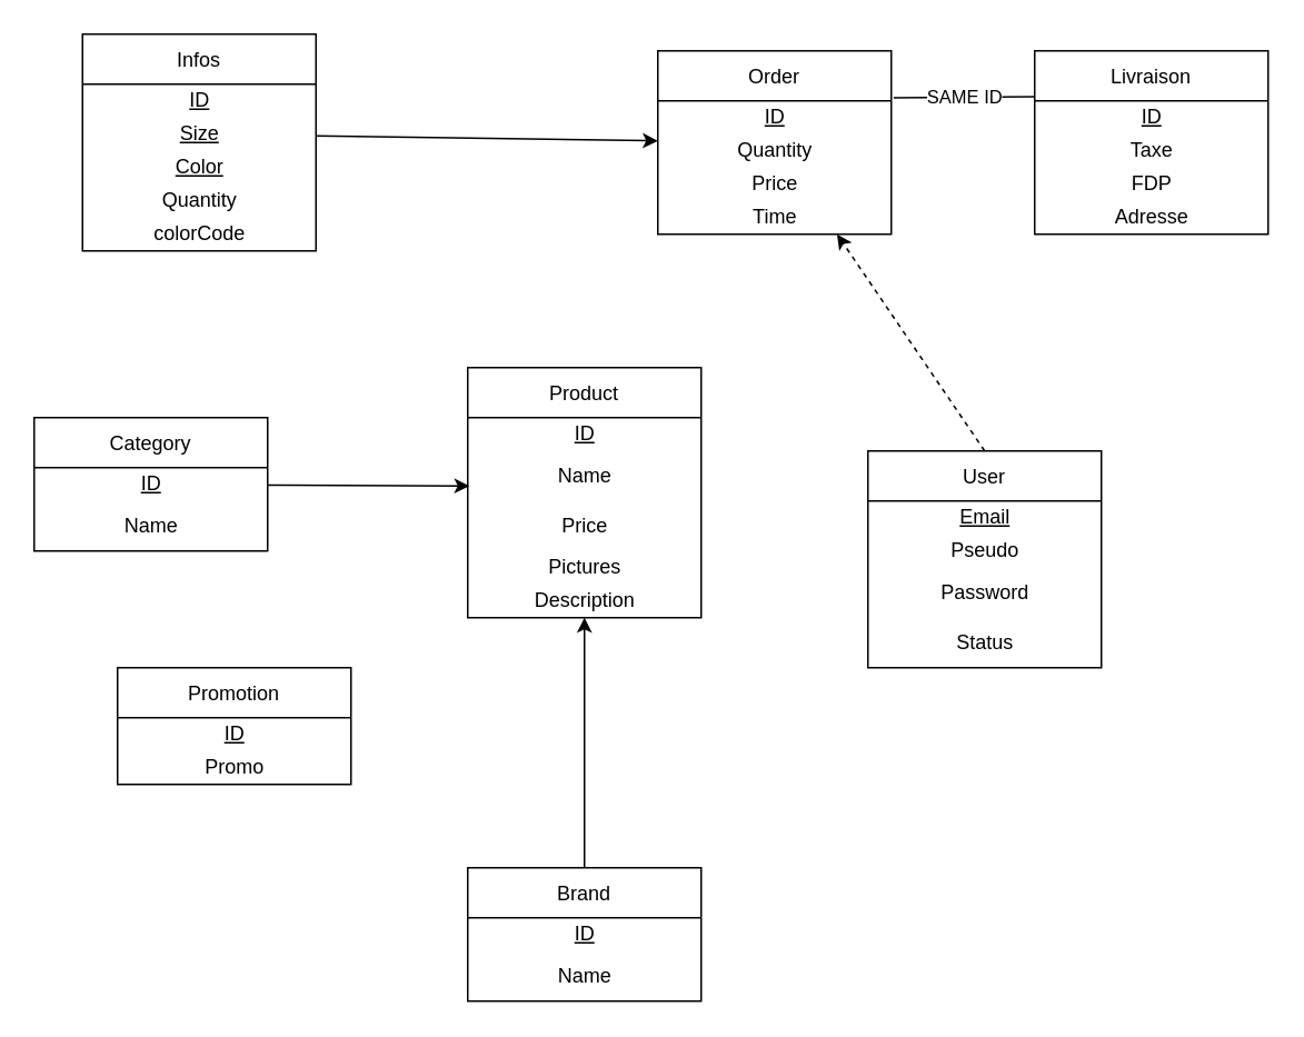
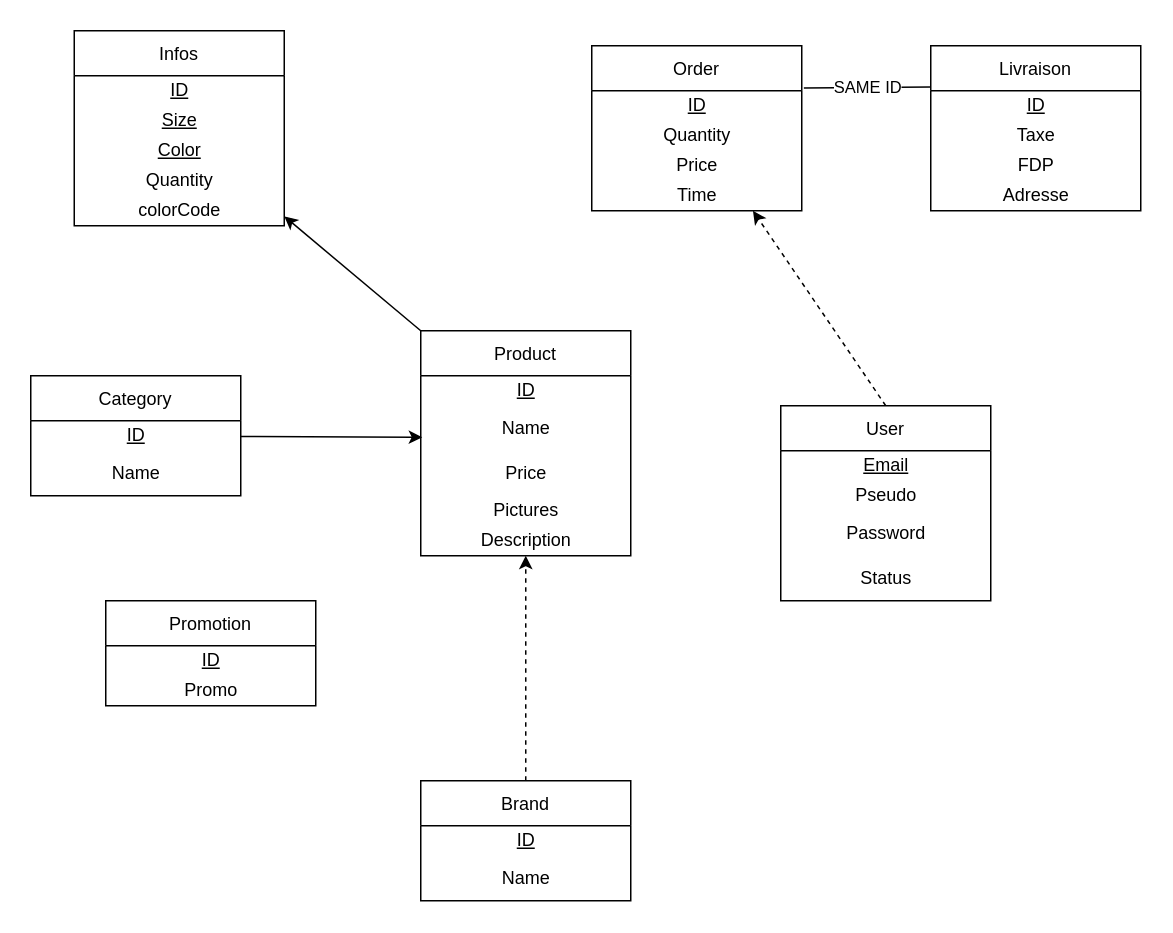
- <mxCell id="43" style="edgeStyle=none;html=1;endArrow=classic;endFill=1;strokeColor=default;" edge="1" parent="1" source="25" target="32"><mxGeometry relative="1" as="geometry" /></mxCell>
+ <mxCell id="2" style="edgeStyle=none;rounded=0;html=1;exitX=0;exitY=0;exitDx=0;exitDy=0;endArrow=classic;endFill=1;strokeColor=default;" edge="1" parent="1" source="3" target="23"><mxGeometry relative="1" as="geometry" /></mxCell>
- <mxCell id="9" style="edgeStyle=orthogonalEdgeStyle;rounded=0;orthogonalLoop=1;jettySize=auto;html=1;entryX=0.5;entryY=1;entryDx=0;entryDy=0;endArrow=classic;endFill=1;" parent="1" source="10" target="3" edge="1"><mxGeometry relative="1" as="geometry" /></mxCell>
+ <mxCell id="9" style="edgeStyle=orthogonalEdgeStyle;rounded=0;orthogonalLoop=1;jettySize=auto;html=1;entryX=0.5;entryY=1;entryDx=0;entryDy=0;endArrow=classic;endFill=1;dashed=1;" parent="1" source="10" target="3" edge="1"><mxGeometry relative="1" as="geometry" /></mxCell>
